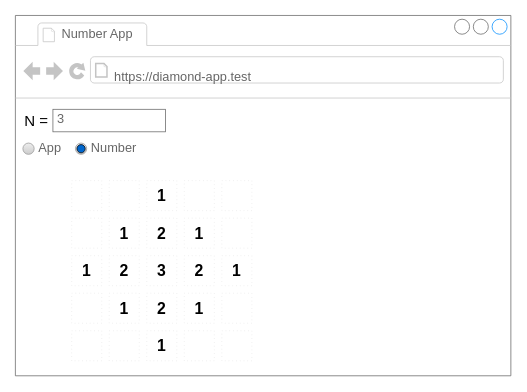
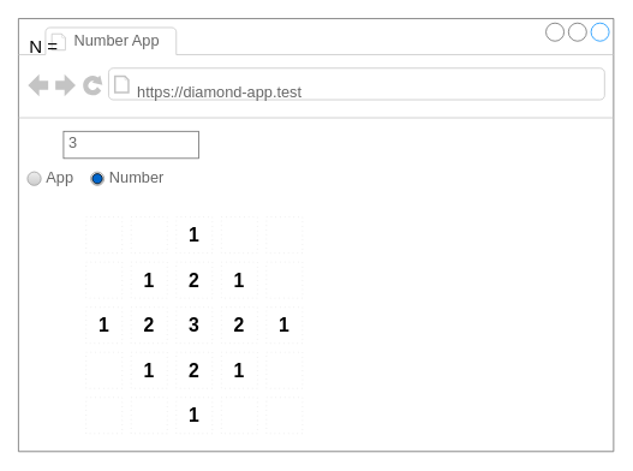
- <mxCell id="7" value="N =" style="text;html=1;strokeColor=none;fillColor=none;align=center;verticalAlign=middle;whiteSpace=wrap;rounded=0;fontSize=20;" parent="2" vertex="1"><mxGeometry x="7.5" y="130" width="40" height="20" as="geometry" /></mxCell>
+ <mxCell id="7" value="N =" style="text;html=1;strokeColor=none;fillColor=none;align=center;verticalAlign=middle;whiteSpace=wrap;rounded=0;fontSize=20;" parent="2" vertex="1"><mxGeometry x="7.5" y="20" width="40" height="20" as="geometry" /></mxCell>
